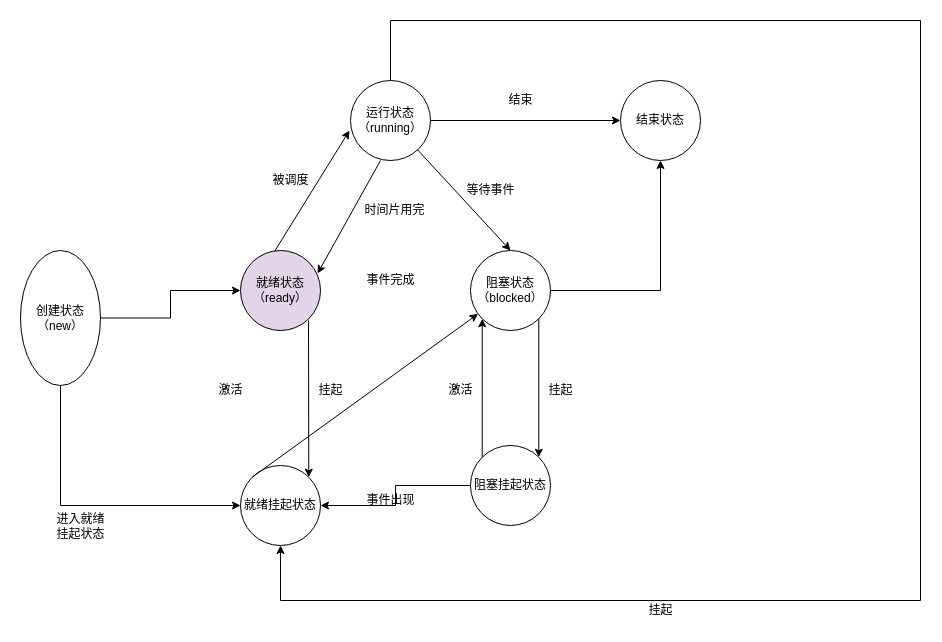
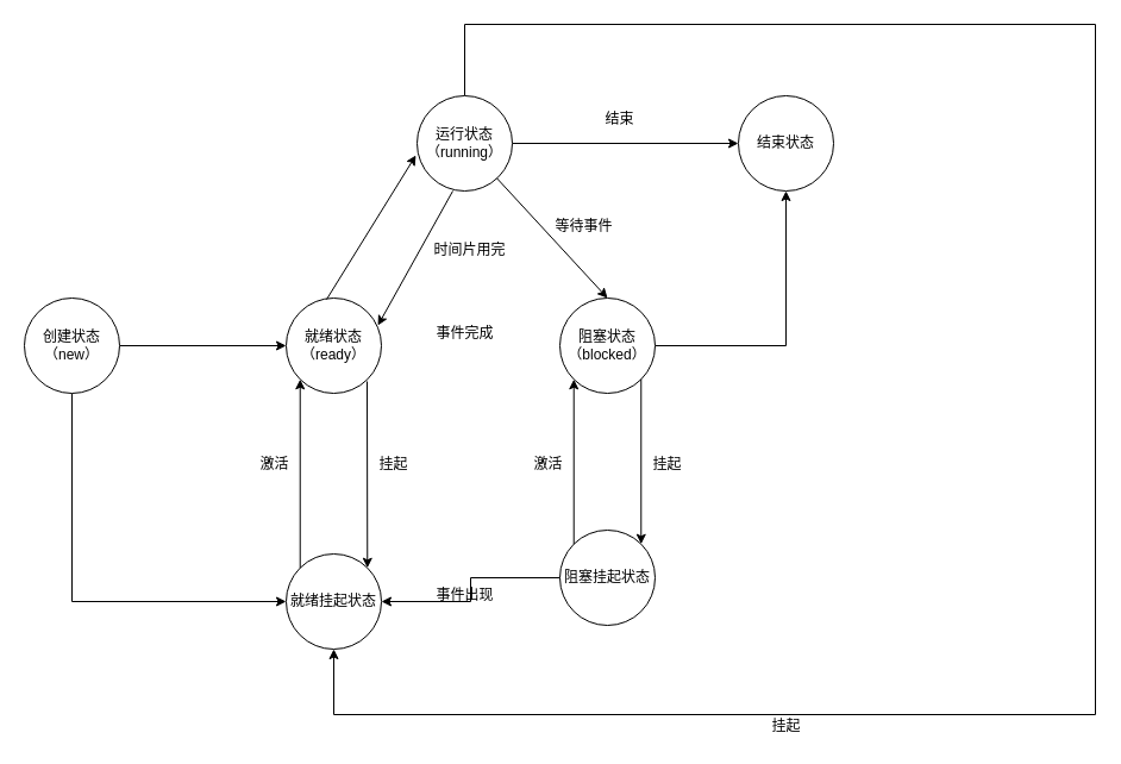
- <mxCell id="17" value="被调度" style="text;html=1;align=center;verticalAlign=middle;resizable=0;points=[];autosize=1;" vertex="1" parent="1"><mxGeometry x="265" y="170" width="50" height="20" as="geometry" /></mxCell>
- <mxCell id="5" value="就绪状态&lt;br&gt;（ready）" style="ellipse;whiteSpace=wrap;html=1;aspect=fixed;fillColor=#e1d5e7;" vertex="1" parent="1"><mxGeometry x="240" y="250" width="80" height="80" as="geometry" /></mxCell>
+ <mxCell id="5" value="就绪状态&lt;br&gt;（ready）" style="ellipse;whiteSpace=wrap;html=1;aspect=fixed;" vertex="1" parent="1"><mxGeometry x="240" y="250" width="80" height="80" as="geometry" /></mxCell>
- <mxCell id="4" value="创建状态&lt;br&gt;（new）" style="ellipse;whiteSpace=wrap;html=1;aspect=fixed;" vertex="1" parent="1"><mxGeometry x="20" y="250" width="80" height="135" as="geometry" /></mxCell>
+ <mxCell id="4" value="创建状态&lt;br&gt;（new）" style="ellipse;whiteSpace=wrap;html=1;aspect=fixed;" vertex="1" parent="1"><mxGeometry x="20" y="250" width="80" height="80" as="geometry" /></mxCell>
- <mxCell id="25" value="" style="endArrow=classic;html=1;exitX=0;exitY=0;exitDx=0;exitDy=0;" edge="1" parent="1" source="12" target="7"><mxGeometry width="50" height="50" relative="1" as="geometry"><mxPoint x="257" y="470" as="sourcePoint" /><mxPoint x="290" y="440" as="targetPoint" /></mxGeometry></mxCell>
+ <mxCell id="25" value="" style="endArrow=classic;html=1;entryX=0;entryY=1;entryDx=0;entryDy=0;exitX=0;exitY=0;exitDx=0;exitDy=0;" edge="1" parent="1" source="12" target="5"><mxGeometry width="50" height="50" relative="1" as="geometry"><mxPoint x="257" y="470" as="sourcePoint" /><mxPoint x="290" y="440" as="targetPoint" /></mxGeometry></mxCell>
- <mxCell id="23" value="进入就绪&lt;br&gt;挂起状态" style="text;html=1;align=center;verticalAlign=middle;resizable=0;points=[];autosize=1;" vertex="1" parent="1"><mxGeometry x="50" y="511" width="60" height="30" as="geometry" /></mxCell>
